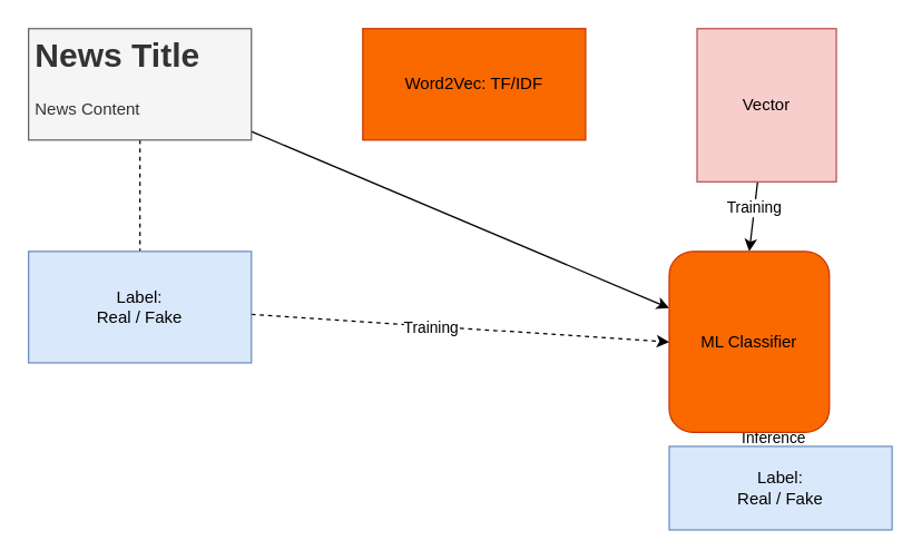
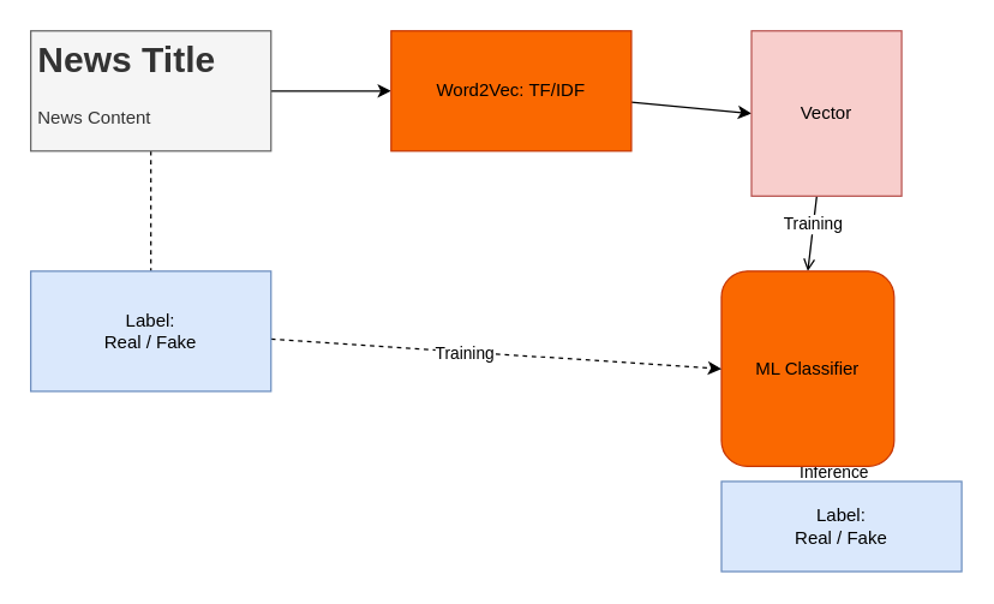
+ <mxCell id="5" style="edgeStyle=none;html=1;entryX=0;entryY=0.5;entryDx=0;entryDy=0;" parent="1" source="6" target="9" edge="1"><mxGeometry relative="1" as="geometry" /></mxCell>
- <mxCell id="2" style="edgeStyle=none;html=1;" parent="1" source="4" target="12" edge="1"><mxGeometry relative="1" as="geometry"><mxPoint x="190" y="60" as="targetPoint" /></mxGeometry></mxCell>
+ <mxCell id="2" style="edgeStyle=none;html=1;entryX=0;entryY=0.5;entryDx=0;entryDy=0;" parent="1" source="4" target="6" edge="1"><mxGeometry relative="1" as="geometry"><mxPoint x="190" y="60" as="targetPoint" /></mxGeometry></mxCell>
- <mxCell id="7" style="edgeStyle=none;html=1;entryX=0.5;entryY=0;entryDx=0;entryDy=0;" parent="1" source="9" target="12" edge="1"><mxGeometry relative="1" as="geometry" /></mxCell>
+ <mxCell id="7" style="edgeStyle=none;html=1;entryX=0.5;entryY=0;entryDx=0;entryDy=0;endArrow=open;" parent="1" source="9" target="12" edge="1"><mxGeometry relative="1" as="geometry" /></mxCell>
